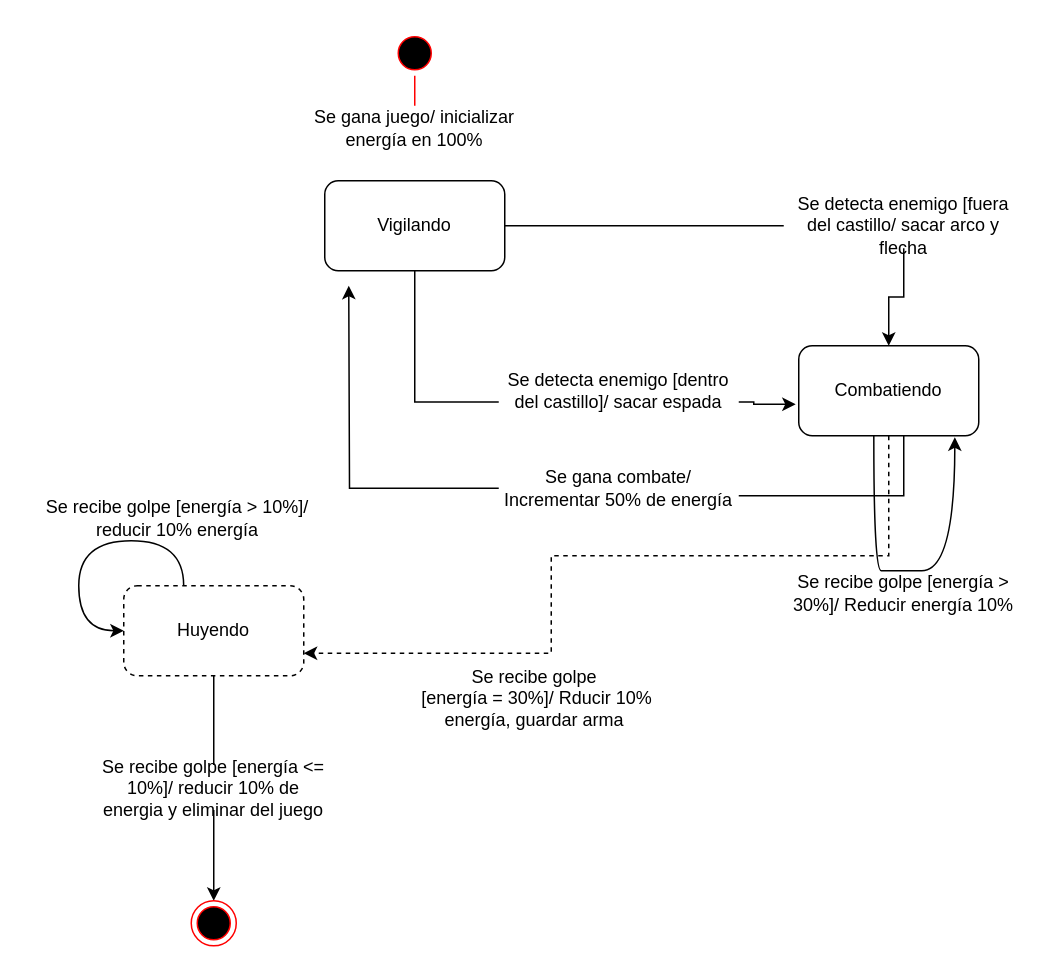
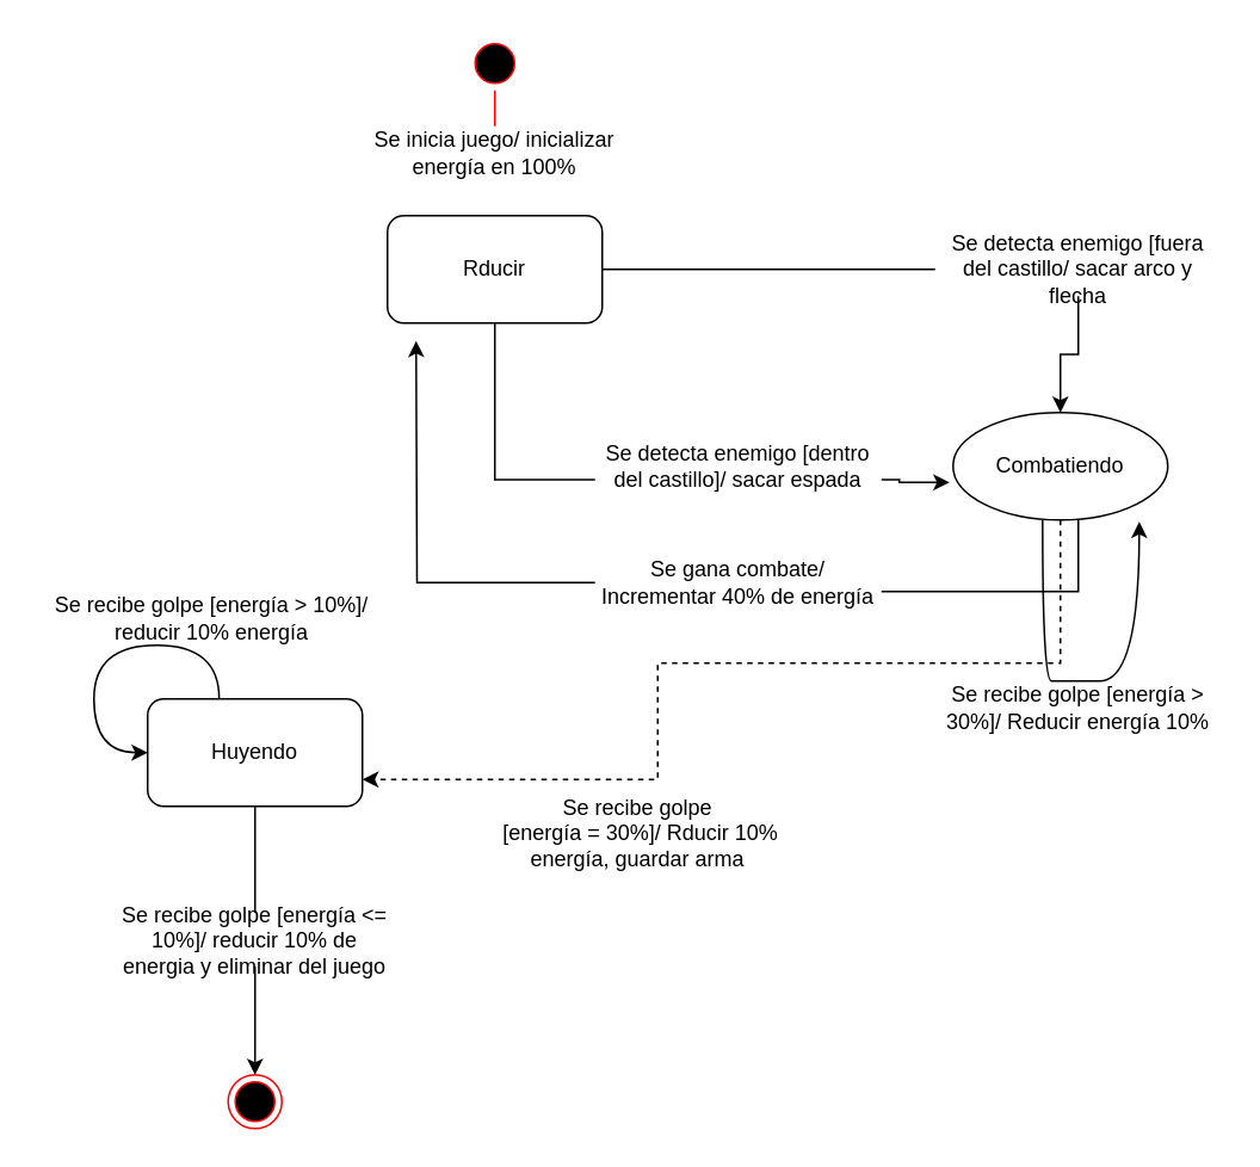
- <mxCell id="11" value="Se gana juego/ inicializar energía en 100%" style="text;html=1;strokeColor=none;fillColor=none;align=center;verticalAlign=middle;whiteSpace=wrap;rounded=0;" vertex="1" parent="1"><mxGeometry x="196" y="70" width="160" height="30" as="geometry" /></mxCell>
+ <mxCell id="11" value="Se inicia juego/ inicializar energía en 100%" style="text;html=1;strokeColor=none;fillColor=none;align=center;verticalAlign=middle;whiteSpace=wrap;rounded=0;" vertex="1" parent="1"><mxGeometry x="196" y="70" width="160" height="30" as="geometry" /></mxCell>
- <mxCell id="4" value="Vigilando" style="rounded=1;whiteSpace=wrap;html=1;" vertex="1" parent="1"><mxGeometry x="216" y="120" width="120" height="60" as="geometry" /></mxCell>
+ <mxCell id="4" value="Rducir" style="rounded=1;whiteSpace=wrap;html=1;" vertex="1" parent="1"><mxGeometry x="216" y="120" width="120" height="60" as="geometry" /></mxCell>
- <mxCell id="7" value="Combatiendo" style="rounded=1;whiteSpace=wrap;html=1;" vertex="1" parent="1"><mxGeometry x="532" y="230" width="120" height="60" as="geometry" /></mxCell>
+ <mxCell id="7" value="Combatiendo" style="ellipse;whiteSpace=wrap;html=1;" vertex="1" parent="1"><mxGeometry x="532" y="230" width="120" height="60" as="geometry" /></mxCell>
- <mxCell id="17" value="Se gana combate/ Incrementar 50% de energía" style="text;html=1;strokeColor=none;fillColor=none;align=center;verticalAlign=middle;whiteSpace=wrap;rounded=0;" vertex="1" parent="1"><mxGeometry x="332" y="310" width="160" height="30" as="geometry" /></mxCell>
+ <mxCell id="17" value="Se gana combate/ Incrementar 40% de energía" style="text;html=1;strokeColor=none;fillColor=none;align=center;verticalAlign=middle;whiteSpace=wrap;rounded=0;" vertex="1" parent="1"><mxGeometry x="332" y="310" width="160" height="30" as="geometry" /></mxCell>
- <mxCell id="9" value="Huyendo" style="rounded=1;whiteSpace=wrap;html=1;dashed=1;" vertex="1" parent="1"><mxGeometry x="82" y="390" width="120" height="60" as="geometry" /></mxCell>
+ <mxCell id="9" value="Huyendo" style="rounded=1;whiteSpace=wrap;html=1;" vertex="1" parent="1"><mxGeometry x="82" y="390" width="120" height="60" as="geometry" /></mxCell>
